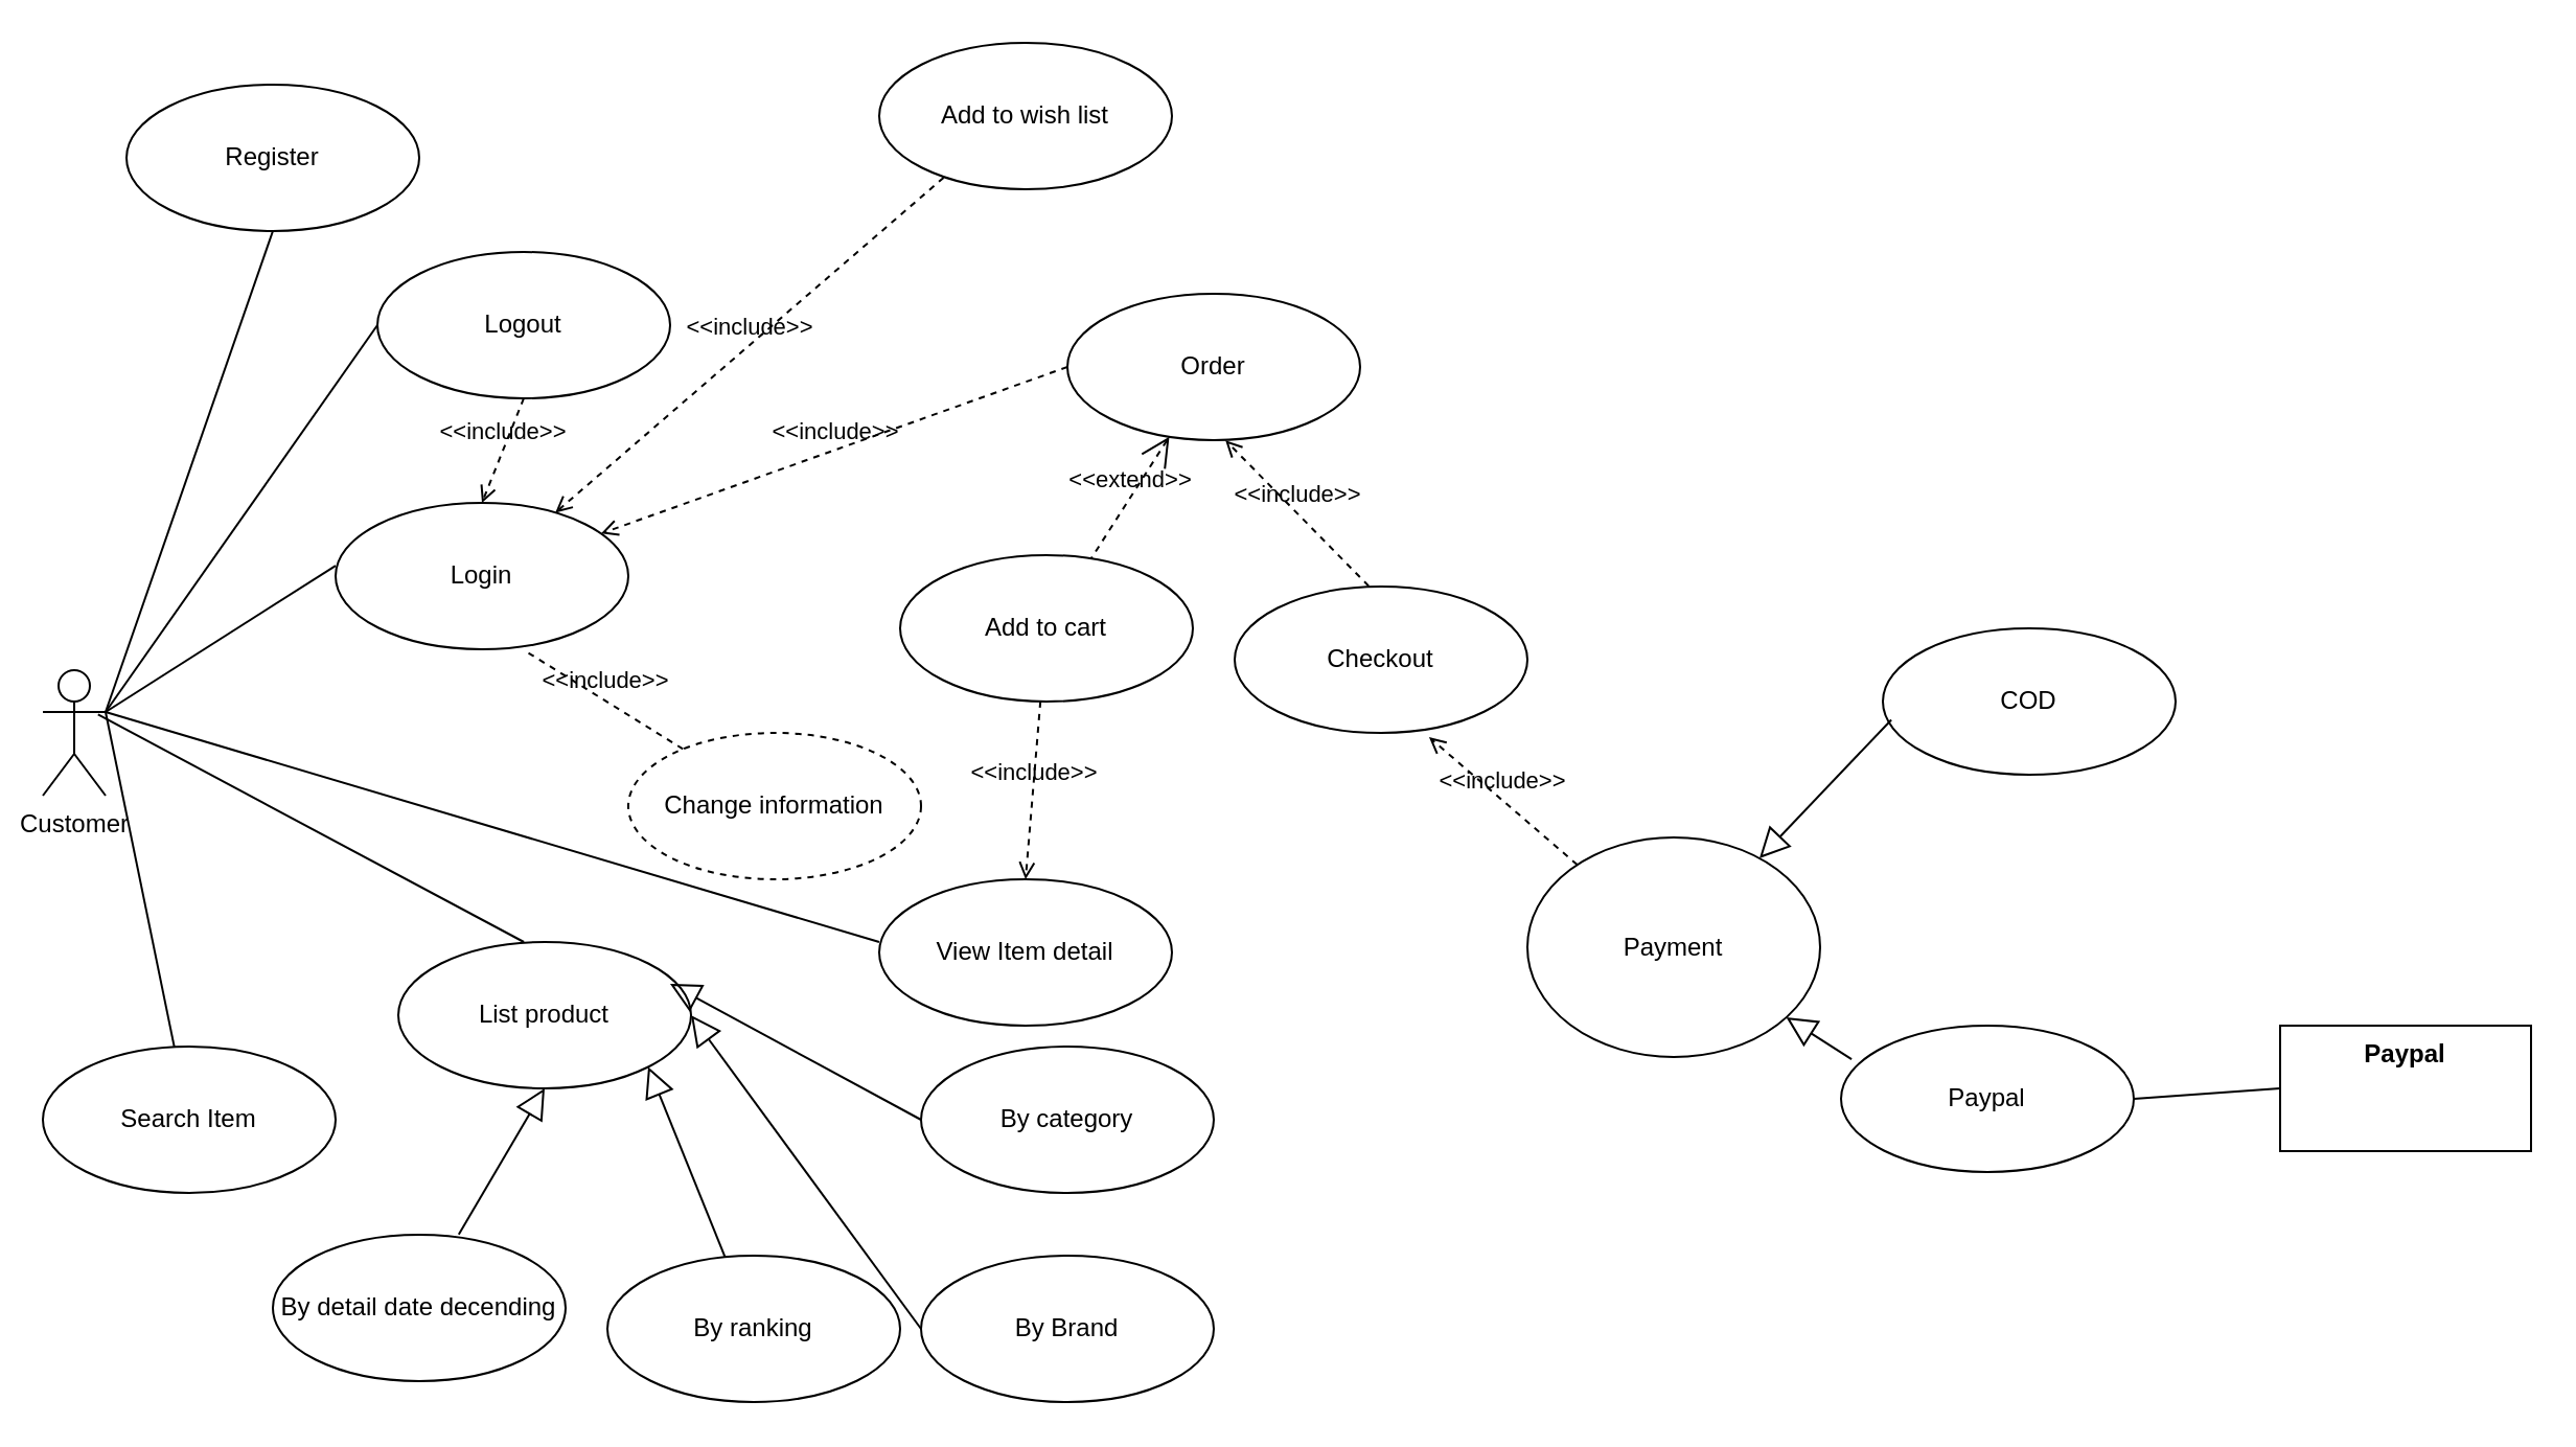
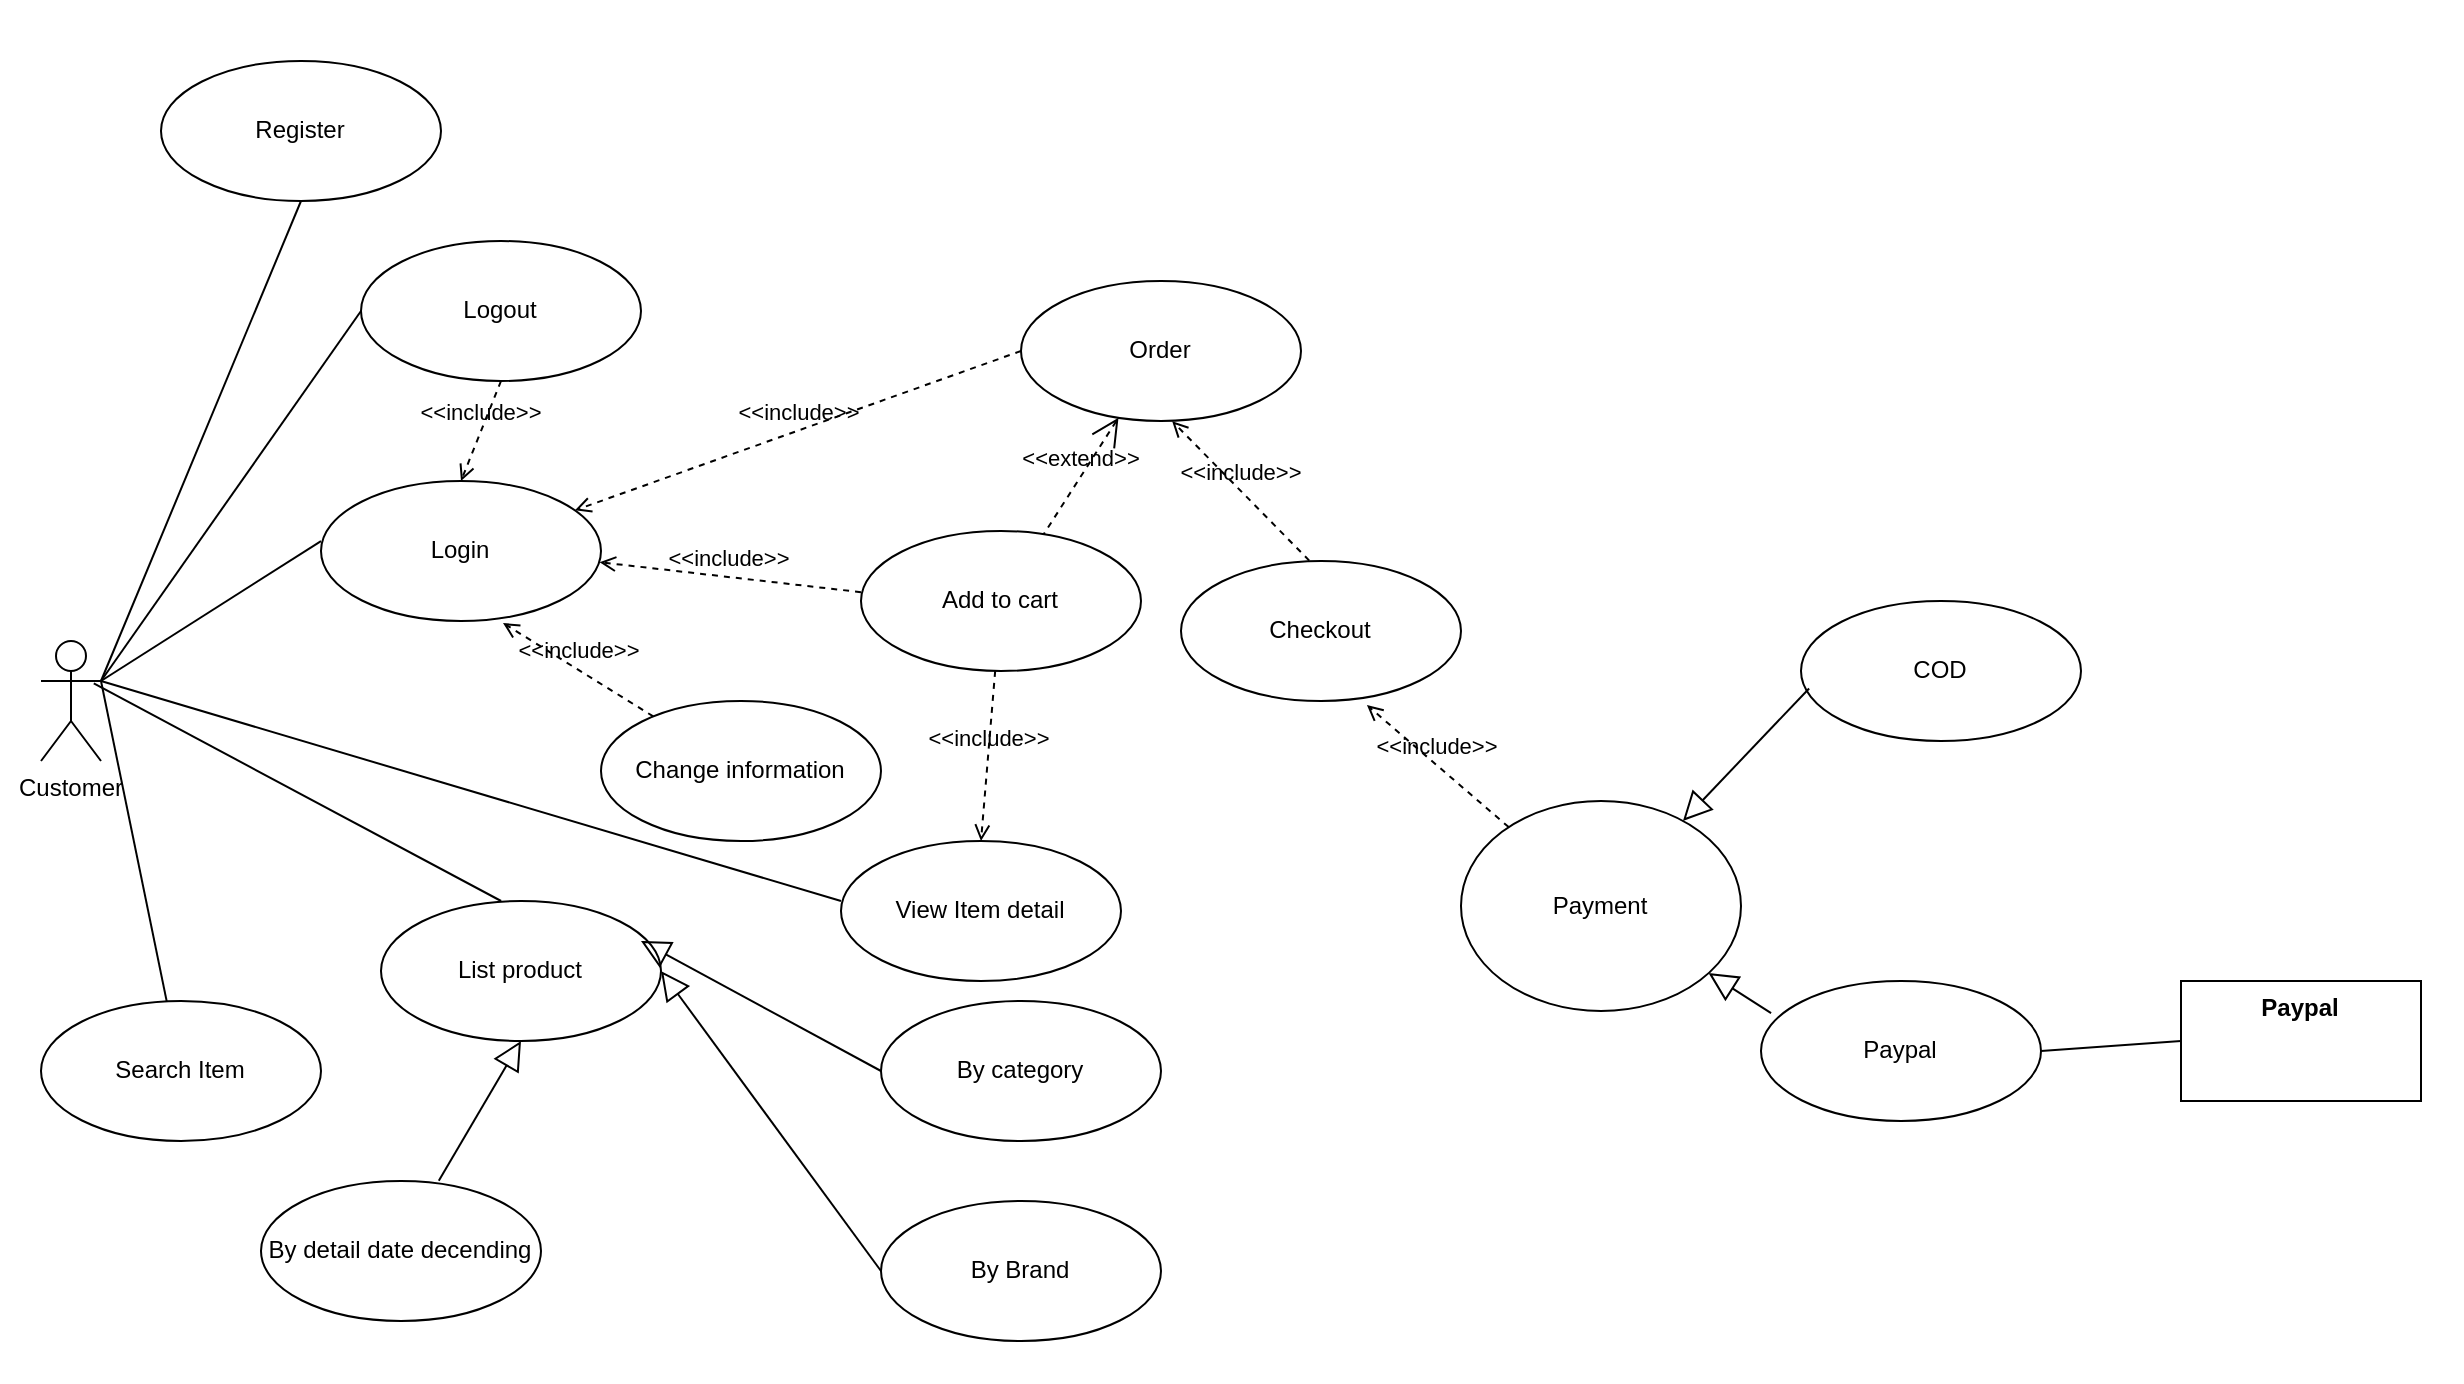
- <mxCell id="7" value="Add to wish list" style="ellipse;whiteSpace=wrap;html=1;" parent="1" vertex="1"><mxGeometry x="420" y="20" width="140" height="70" as="geometry" /></mxCell>
- <mxCell id="3" value="Register" style="ellipse;whiteSpace=wrap;html=1;" parent="1" vertex="1"><mxGeometry x="60" y="40" width="140" height="70" as="geometry" /></mxCell>
+ <mxCell id="3" value="Register" style="ellipse;whiteSpace=wrap;html=1;" parent="1" vertex="1"><mxGeometry x="80" y="30" width="140" height="70" as="geometry" /></mxCell>
- <mxCell id="18" value="&amp;lt;&amp;lt;include&amp;gt;&amp;gt;" style="edgeStyle=none;html=1;endArrow=open;verticalAlign=bottom;dashed=1;labelBackgroundColor=none;rounded=0;exitX=0.22;exitY=0.921;exitDx=0;exitDy=0;exitPerimeter=0;" parent="1" source="7" target="4" edge="1"><mxGeometry width="160" relative="1" as="geometry"><mxPoint x="550" y="220" as="sourcePoint" /><mxPoint x="630" y="200" as="targetPoint" /></mxGeometry></mxCell>
+ <mxCell id="25" value="&amp;lt;&amp;lt;include&amp;gt;&amp;gt;" style="edgeStyle=none;html=1;endArrow=open;verticalAlign=bottom;dashed=1;labelBackgroundColor=none;rounded=0;entryX=0.995;entryY=0.58;entryDx=0;entryDy=0;entryPerimeter=0;exitX=0;exitY=0.437;exitDx=0;exitDy=0;exitPerimeter=0;" parent="1" source="19" target="4" edge="1"><mxGeometry width="160" relative="1" as="geometry"><mxPoint x="280" y="360" as="sourcePoint" /><mxPoint x="440" y="360" as="targetPoint" /></mxGeometry></mxCell>
- <mxCell id="31" value="&amp;lt;&amp;lt;include&amp;gt;&amp;gt;" style="edgeStyle=none;html=1;endArrow=none;verticalAlign=bottom;dashed=1;labelBackgroundColor=none;rounded=0;entryX=0.65;entryY=1.014;entryDx=0;entryDy=0;entryPerimeter=0;" parent="1" source="23" target="4" edge="1"><mxGeometry width="160" relative="1" as="geometry"><mxPoint x="240" y="350" as="sourcePoint" /><mxPoint x="400" y="350" as="targetPoint" /></mxGeometry></mxCell>
+ <mxCell id="31" value="&amp;lt;&amp;lt;include&amp;gt;&amp;gt;" style="edgeStyle=none;html=1;endArrow=open;verticalAlign=bottom;dashed=1;labelBackgroundColor=none;rounded=0;entryX=0.65;entryY=1.014;entryDx=0;entryDy=0;entryPerimeter=0;" parent="1" source="23" target="4" edge="1"><mxGeometry width="160" relative="1" as="geometry"><mxPoint x="240" y="350" as="sourcePoint" /><mxPoint x="400" y="350" as="targetPoint" /></mxGeometry></mxCell>
- <mxCell id="23" value="Change information" style="ellipse;whiteSpace=wrap;html=1;dashed=1;" parent="1" vertex="1"><mxGeometry x="300" y="350" width="140" height="70" as="geometry" /></mxCell>
+ <mxCell id="23" value="Change information" style="ellipse;whiteSpace=wrap;html=1;" parent="1" vertex="1"><mxGeometry x="300" y="350" width="140" height="70" as="geometry" /></mxCell>
- <mxCell id="40" value="" style="edgeStyle=none;html=1;endArrow=block;endFill=0;endSize=12;verticalAlign=bottom;rounded=0;entryX=1;entryY=1;entryDx=0;entryDy=0;" edge="1" parent="1" source="29" target="11"><mxGeometry width="160" relative="1" as="geometry"><mxPoint x="430" y="730" as="sourcePoint" /><mxPoint x="359.497" y="640.251" as="targetPoint" /></mxGeometry></mxCell>
- <mxCell id="29" value="By ranking" style="ellipse;whiteSpace=wrap;html=1;" parent="1" vertex="1"><mxGeometry x="290" y="600" width="140" height="70" as="geometry" /></mxCell>
